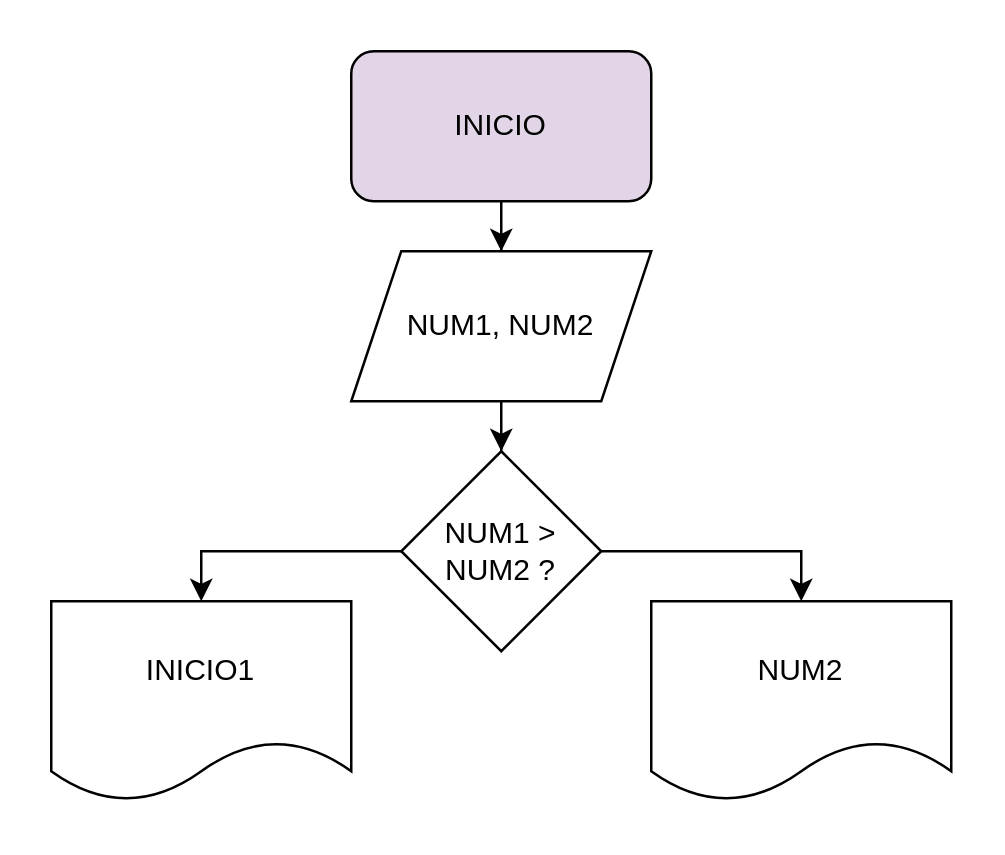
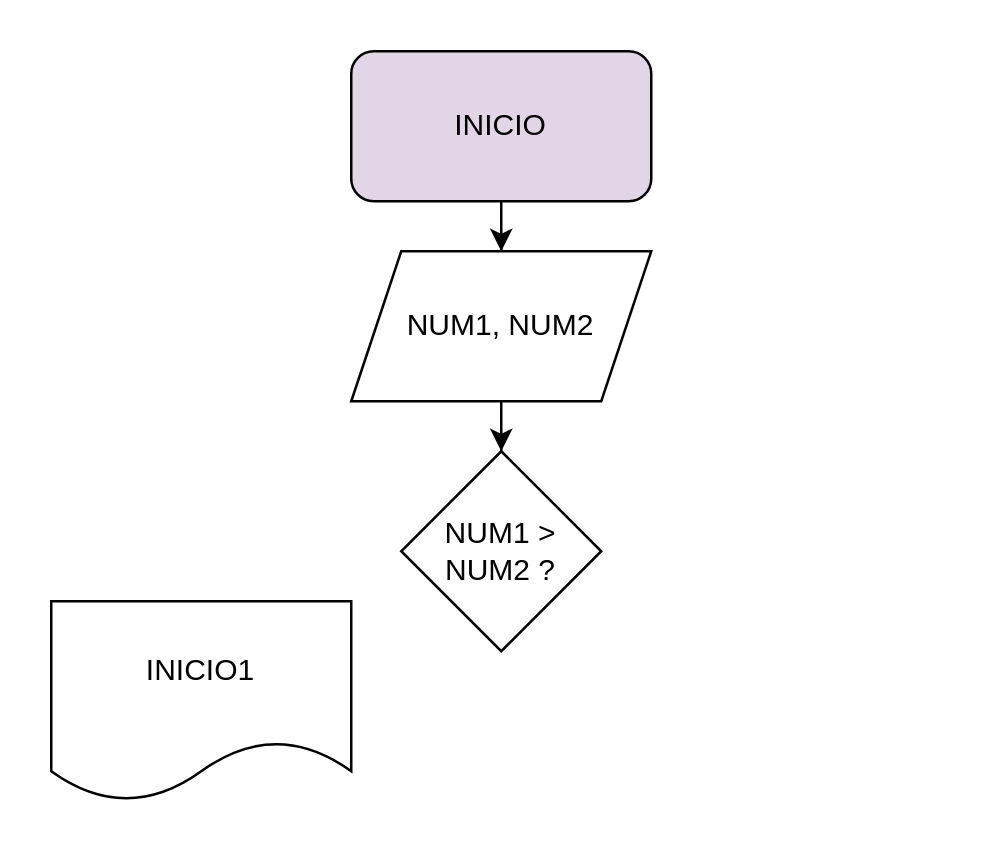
- <mxCell id="6" style="edgeStyle=orthogonalEdgeStyle;rounded=0;orthogonalLoop=1;jettySize=auto;html=1;exitX=0;exitY=0.5;exitDx=0;exitDy=0;entryX=0.5;entryY=0;entryDx=0;entryDy=0;" edge="1" parent="1" source="8" target="9"><mxGeometry relative="1" as="geometry" /></mxCell>
- <mxCell id="7" style="edgeStyle=orthogonalEdgeStyle;rounded=0;orthogonalLoop=1;jettySize=auto;html=1;exitX=1;exitY=0.5;exitDx=0;exitDy=0;entryX=0.5;entryY=0;entryDx=0;entryDy=0;" edge="1" parent="1" source="8" target="10"><mxGeometry relative="1" as="geometry" /></mxCell>
- <mxCell id="10" value="NUM2" style="shape=document;whiteSpace=wrap;html=1;boundedLbl=1;" vertex="1" parent="1"><mxGeometry x="260" y="240" width="120" height="80" as="geometry" /></mxCell>
